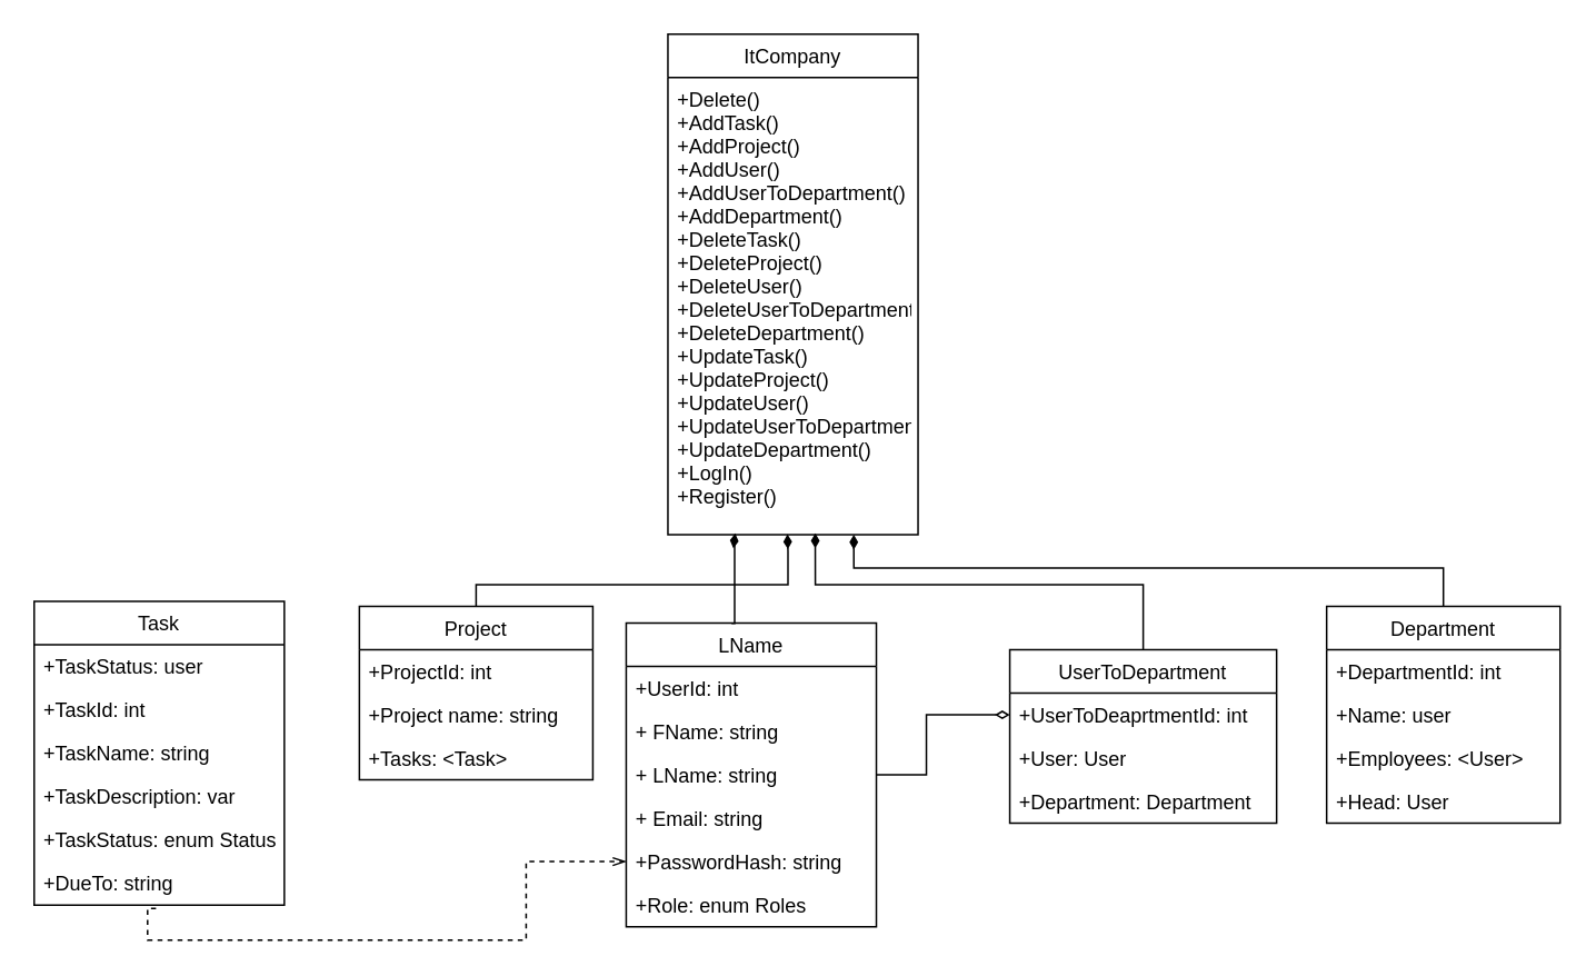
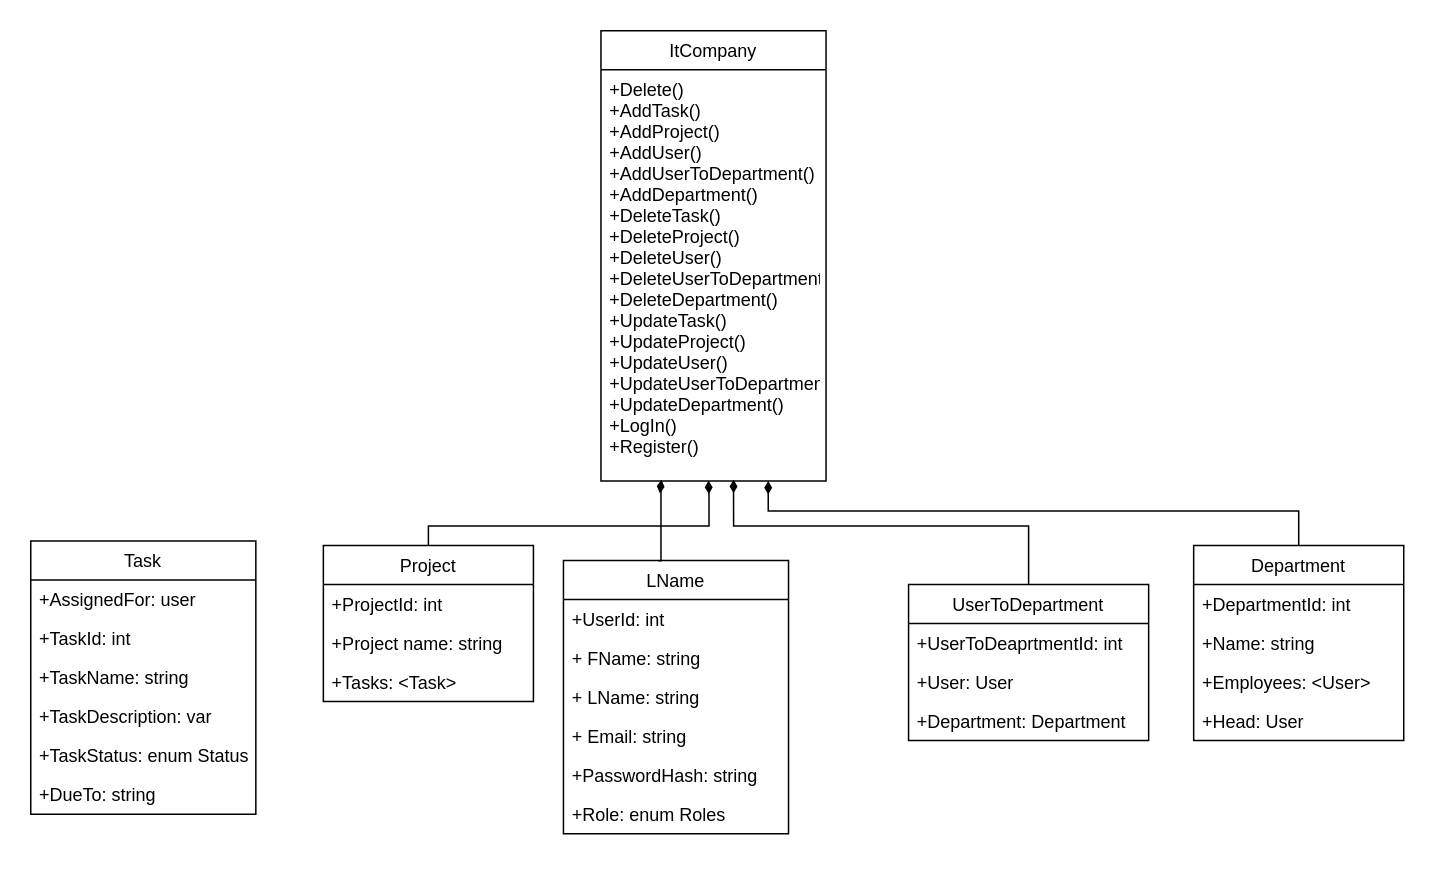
- <mxCell id="21" value="+TaskStatus: user" style="text;strokeColor=none;fillColor=none;align=left;verticalAlign=top;spacingLeft=4;spacingRight=4;overflow=hidden;rotatable=0;points=[[0,0.5],[1,0.5]];portConstraint=eastwest;" parent="20" vertex="1"><mxGeometry y="26" width="150" height="26" as="geometry" /></mxCell>
+ <mxCell id="21" value="+AssignedFor: user" style="text;strokeColor=none;fillColor=none;align=left;verticalAlign=top;spacingLeft=4;spacingRight=4;overflow=hidden;rotatable=0;points=[[0,0.5],[1,0.5]];portConstraint=eastwest;" parent="20" vertex="1"><mxGeometry y="26" width="150" height="26" as="geometry" /></mxCell>
- <mxCell id="12" value="+Name: user" style="text;strokeColor=none;fillColor=none;align=left;verticalAlign=top;spacingLeft=4;spacingRight=4;overflow=hidden;rotatable=0;points=[[0,0.5],[1,0.5]];portConstraint=eastwest;" parent="10" vertex="1"><mxGeometry y="52" width="140" height="26" as="geometry" /></mxCell>
+ <mxCell id="12" value="+Name: string" style="text;strokeColor=none;fillColor=none;align=left;verticalAlign=top;spacingLeft=4;spacingRight=4;overflow=hidden;rotatable=0;points=[[0,0.5],[1,0.5]];portConstraint=eastwest;" parent="10" vertex="1"><mxGeometry y="52" width="140" height="26" as="geometry" /></mxCell>
- <mxCell id="36" style="edgeStyle=orthogonalEdgeStyle;rounded=0;orthogonalLoop=1;jettySize=auto;html=1;exitX=1;exitY=0.5;exitDx=0;exitDy=0;entryX=0;entryY=0.5;entryDx=0;entryDy=0;endArrow=diamondThin;endFill=0;" parent="1" source="5" target="30" edge="1"><mxGeometry relative="1" as="geometry"><Array as="points"><mxPoint x="555" y="464" /><mxPoint x="555" y="428" /><mxPoint x="565" y="428" /><mxPoint x="565" y="428" /></Array></mxGeometry></mxCell>
- <mxCell id="27" style="edgeStyle=orthogonalEdgeStyle;rounded=0;orthogonalLoop=1;jettySize=auto;html=1;exitX=0.487;exitY=1.077;exitDx=0;exitDy=0;endArrow=openThin;endFill=0;dashed=1;exitPerimeter=0;entryX=0;entryY=0.5;entryDx=0;entryDy=0;" parent="1" source="26" target="7" edge="1"><mxGeometry relative="1" as="geometry"><Array as="points"><mxPoint x="88" y="563" /><mxPoint x="315" y="563" /><mxPoint x="315" y="516" /></Array></mxGeometry></mxCell>
